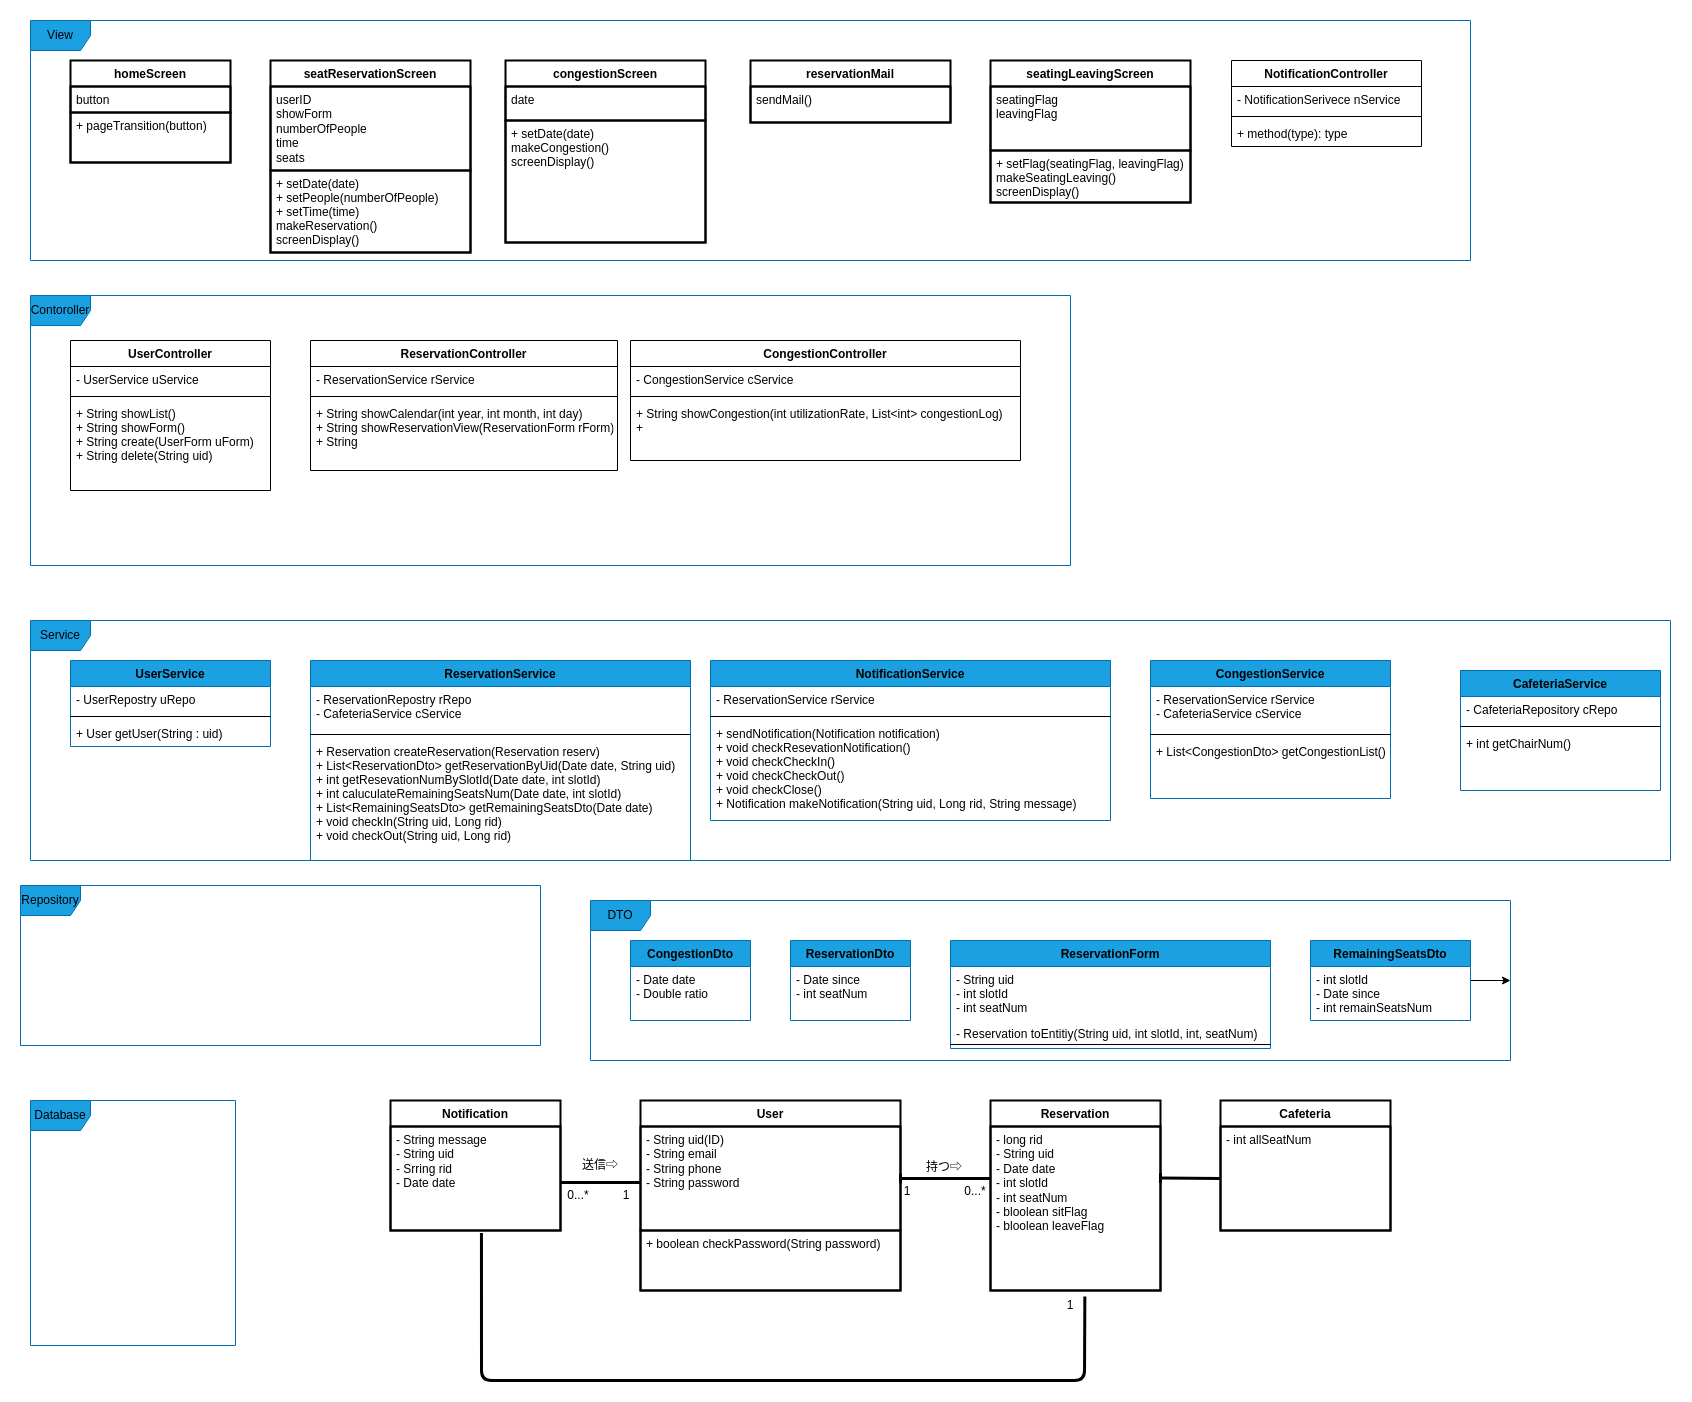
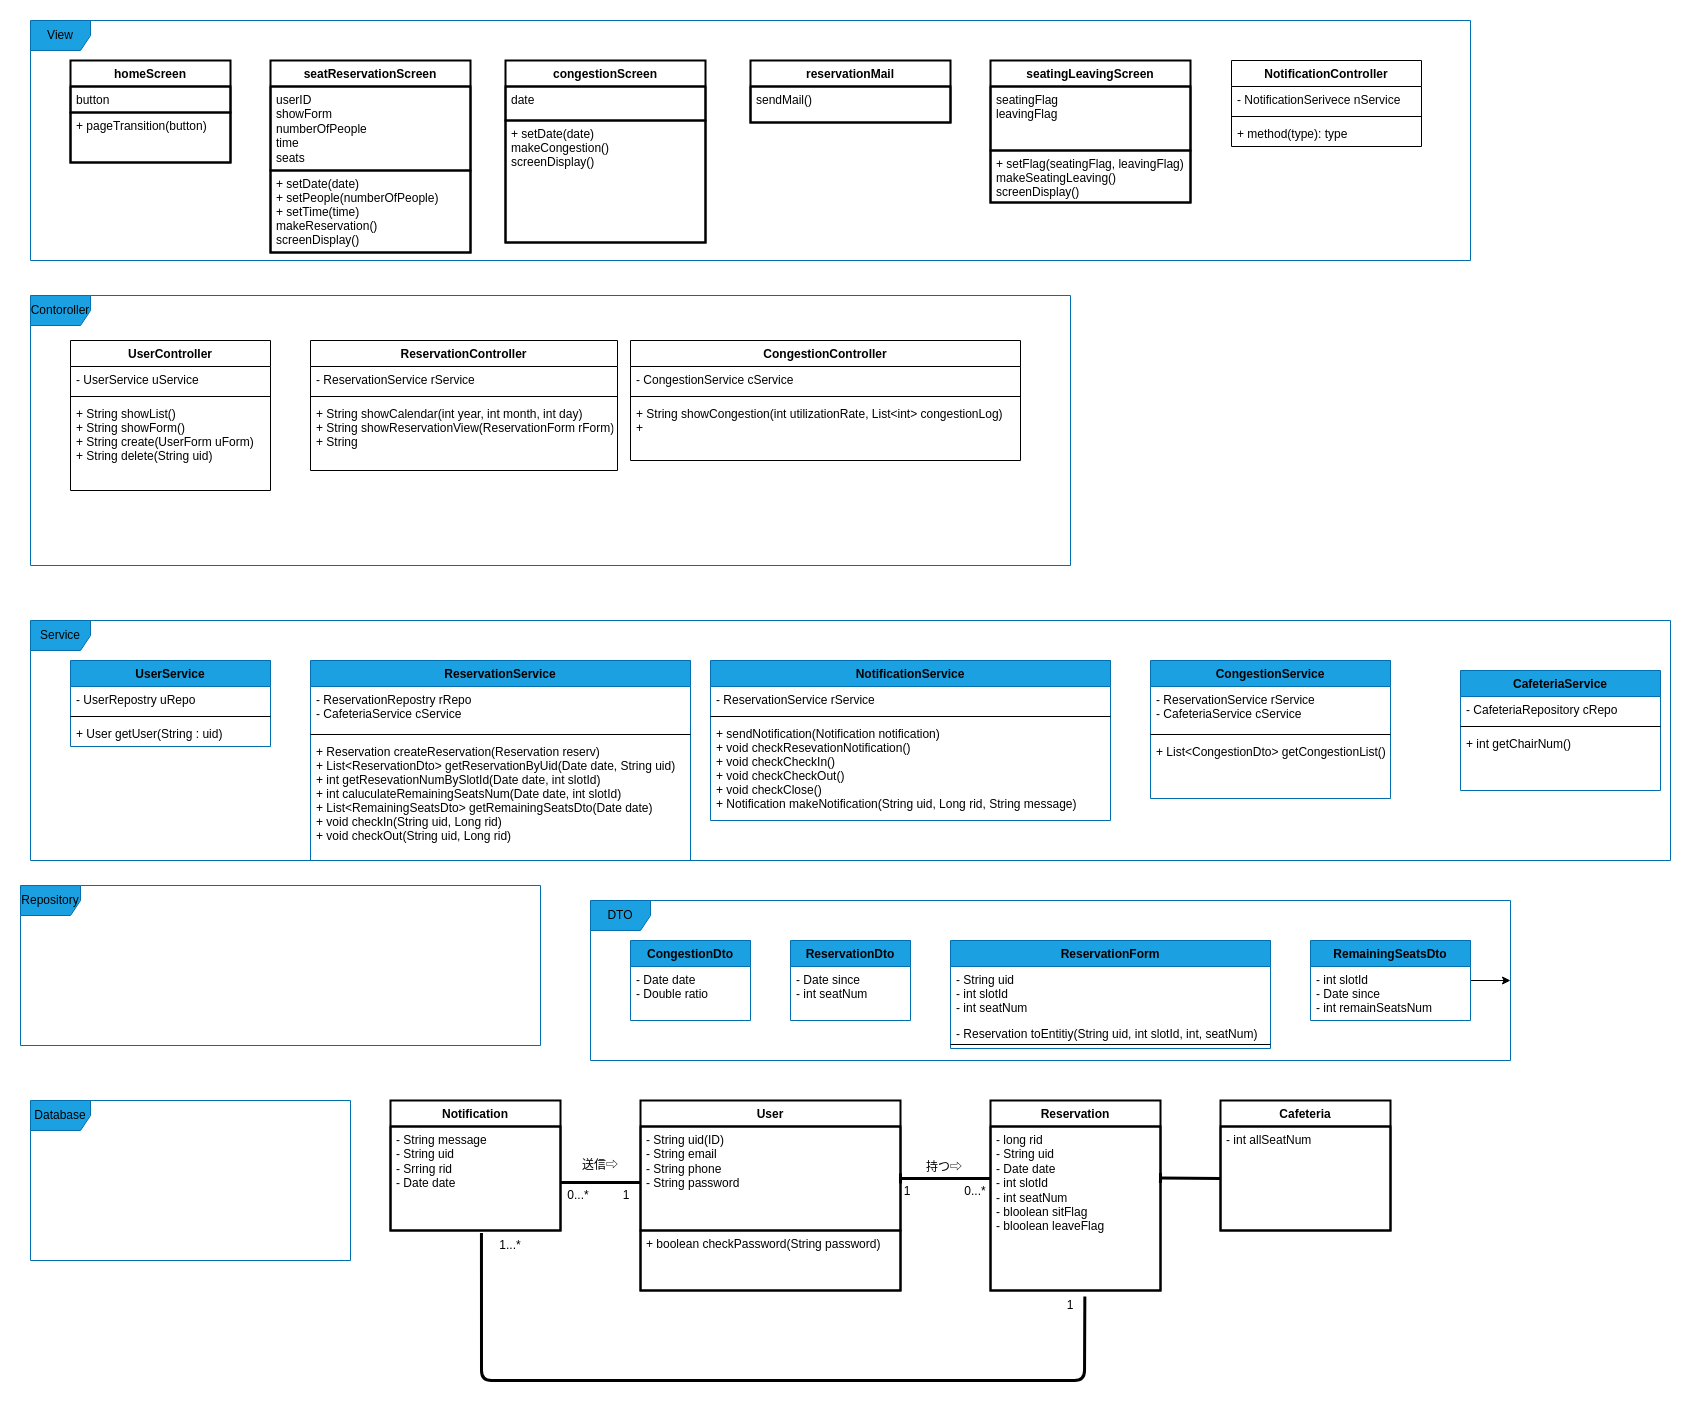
- <mxCell id="5" value="Database" style="shape=umlFrame;whiteSpace=wrap;html=1;fontColor=#000000;strokeColor=#006EAF;fillColor=#1ba1e2;" parent="1" vertex="1"><mxGeometry x="30" y="1100" width="205" height="245" as="geometry" /></mxCell>
+ <mxCell id="5" value="Database" style="shape=umlFrame;whiteSpace=wrap;html=1;fontColor=#000000;strokeColor=#006EAF;fillColor=#1ba1e2;" parent="1" vertex="1"><mxGeometry x="30" y="1100" width="320" height="160" as="geometry" /></mxCell>
+ <mxCell id="89" value="&lt;font color=&quot;#000000&quot;&gt;1...*&lt;/font&gt;" style="text;html=1;strokeColor=none;fillColor=none;align=center;verticalAlign=middle;whiteSpace=wrap;rounded=0;" vertex="1" parent="1"><mxGeometry x="480" y="1230" width="60" height="30" as="geometry" /></mxCell>
